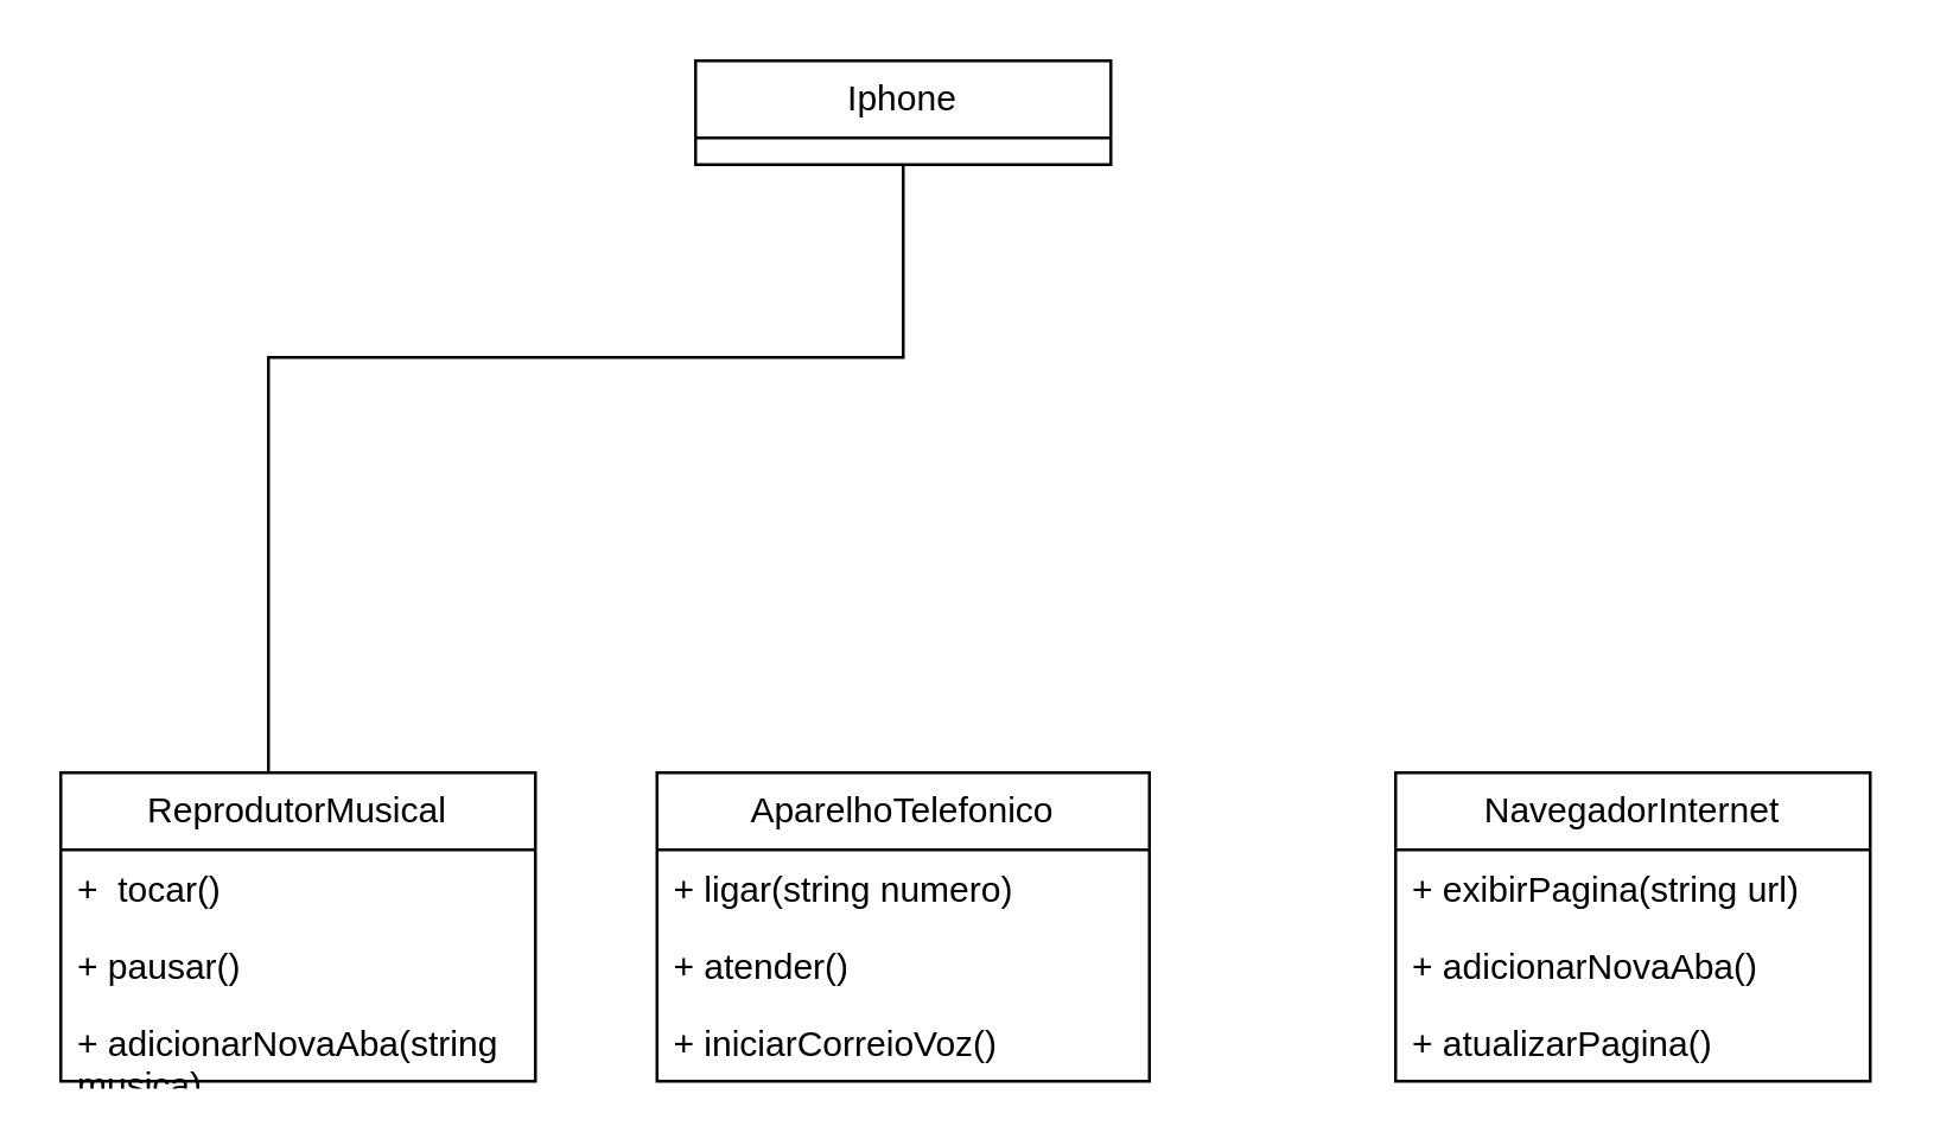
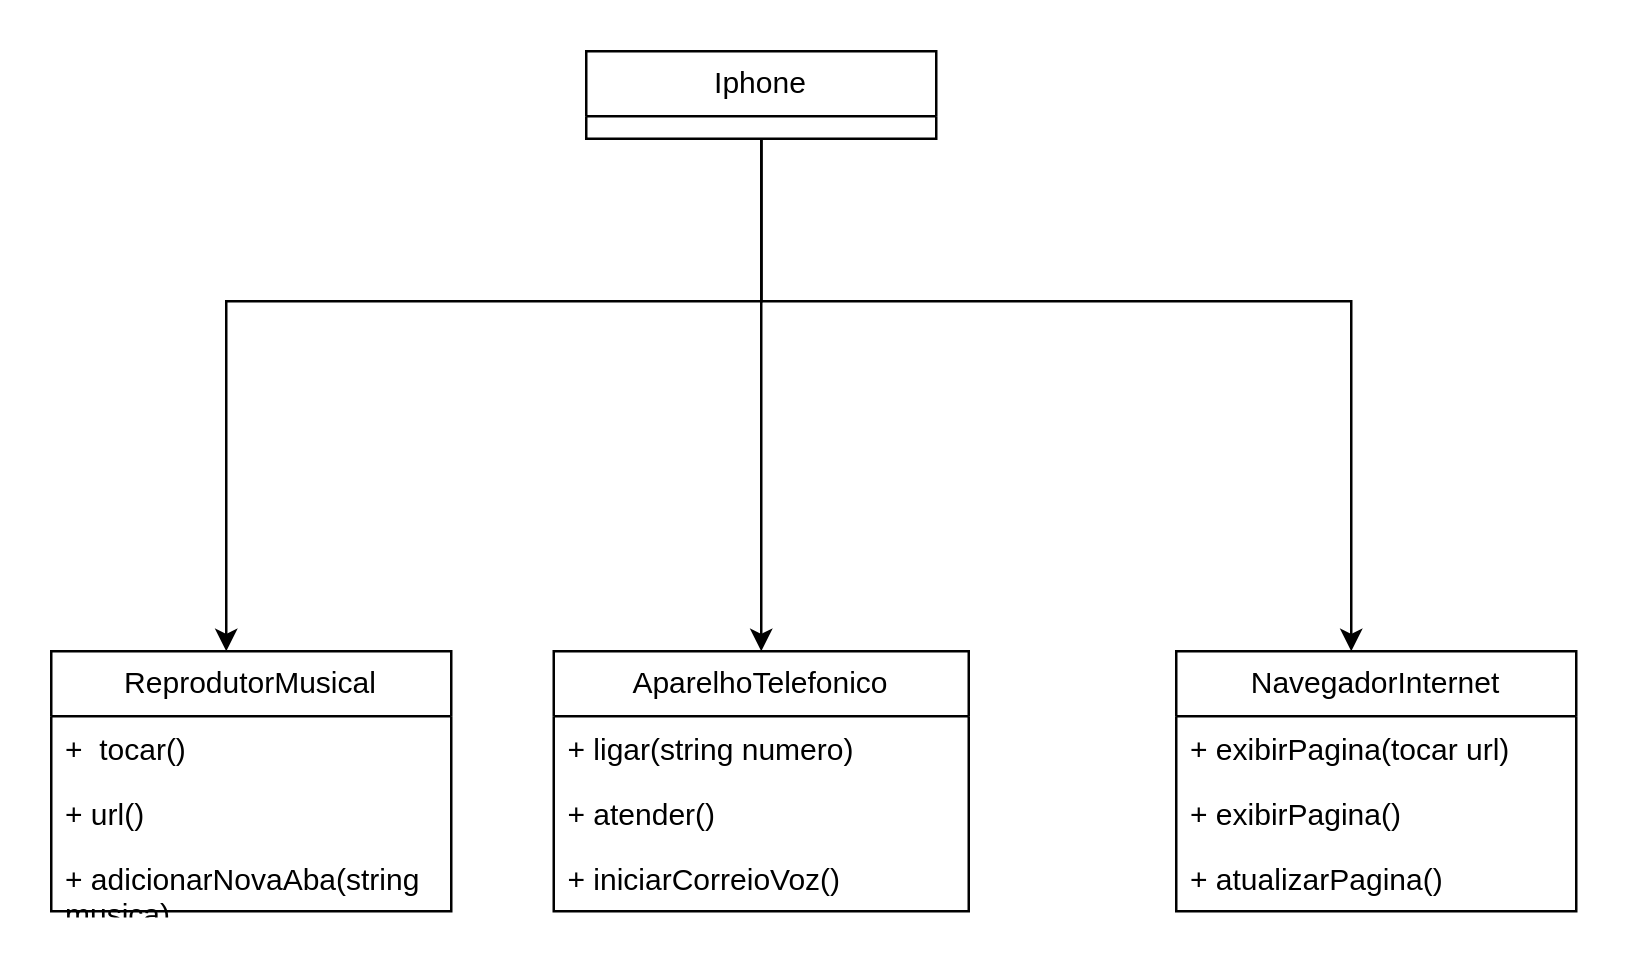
+ <mxCell id="3" style="edgeStyle=orthogonalEdgeStyle;rounded=0;orthogonalLoop=1;jettySize=auto;html=1;exitX=0.5;exitY=1;exitDx=0;exitDy=0;" edge="1" parent="1" source="5" target="14"><mxGeometry relative="1" as="geometry"><mxPoint x="300" y="90" as="sourcePoint" /><Array as="points"><mxPoint x="304" y="120" /><mxPoint x="540" y="120" /></Array></mxGeometry></mxCell>
+ <mxCell id="2" style="edgeStyle=orthogonalEdgeStyle;rounded=0;orthogonalLoop=1;jettySize=auto;html=1;" edge="1" parent="1" source="5" target="10"><mxGeometry relative="1" as="geometry" /></mxCell>
- <mxCell id="4" style="edgeStyle=orthogonalEdgeStyle;rounded=0;orthogonalLoop=1;jettySize=auto;html=1;exitX=0.5;exitY=1;exitDx=0;exitDy=0;endArrow=none;" edge="1" parent="1" source="5" target="6"><mxGeometry relative="1" as="geometry"><Array as="points"><mxPoint x="304" y="120" /><mxPoint x="90" y="120" /></Array></mxGeometry></mxCell>
+ <mxCell id="4" style="edgeStyle=orthogonalEdgeStyle;rounded=0;orthogonalLoop=1;jettySize=auto;html=1;exitX=0.5;exitY=1;exitDx=0;exitDy=0;" edge="1" parent="1" source="5" target="6"><mxGeometry relative="1" as="geometry"><Array as="points"><mxPoint x="304" y="120" /><mxPoint x="90" y="120" /></Array></mxGeometry></mxCell>
- <mxCell id="15" value="+ exibirPagina(string url)" style="text;strokeColor=none;fillColor=none;align=left;verticalAlign=top;spacingLeft=4;spacingRight=4;overflow=hidden;rotatable=0;points=[[0,0.5],[1,0.5]];portConstraint=eastwest;whiteSpace=wrap;html=1;" vertex="1" parent="14"><mxGeometry y="26" width="160" height="26" as="geometry" /></mxCell>
+ <mxCell id="15" value="+ exibirPagina(tocar url)" style="text;strokeColor=none;fillColor=none;align=left;verticalAlign=top;spacingLeft=4;spacingRight=4;overflow=hidden;rotatable=0;points=[[0,0.5],[1,0.5]];portConstraint=eastwest;whiteSpace=wrap;html=1;" vertex="1" parent="14"><mxGeometry y="26" width="160" height="26" as="geometry" /></mxCell>
- <mxCell id="8" value="+ pausar()" style="text;strokeColor=none;fillColor=none;align=left;verticalAlign=top;spacingLeft=4;spacingRight=4;overflow=hidden;rotatable=0;points=[[0,0.5],[1,0.5]];portConstraint=eastwest;whiteSpace=wrap;html=1;" vertex="1" parent="6"><mxGeometry y="52" width="160" height="26" as="geometry" /></mxCell>
+ <mxCell id="8" value="+ url()" style="text;strokeColor=none;fillColor=none;align=left;verticalAlign=top;spacingLeft=4;spacingRight=4;overflow=hidden;rotatable=0;points=[[0,0.5],[1,0.5]];portConstraint=eastwest;whiteSpace=wrap;html=1;" vertex="1" parent="6"><mxGeometry y="52" width="160" height="26" as="geometry" /></mxCell>
- <mxCell id="16" value="+ adicionarNovaAba()" style="text;strokeColor=none;fillColor=none;align=left;verticalAlign=top;spacingLeft=4;spacingRight=4;overflow=hidden;rotatable=0;points=[[0,0.5],[1,0.5]];portConstraint=eastwest;whiteSpace=wrap;html=1;" vertex="1" parent="14"><mxGeometry y="52" width="160" height="26" as="geometry" /></mxCell>
+ <mxCell id="16" value="+ exibirPagina()" style="text;strokeColor=none;fillColor=none;align=left;verticalAlign=top;spacingLeft=4;spacingRight=4;overflow=hidden;rotatable=0;points=[[0,0.5],[1,0.5]];portConstraint=eastwest;whiteSpace=wrap;html=1;" vertex="1" parent="14"><mxGeometry y="52" width="160" height="26" as="geometry" /></mxCell>
